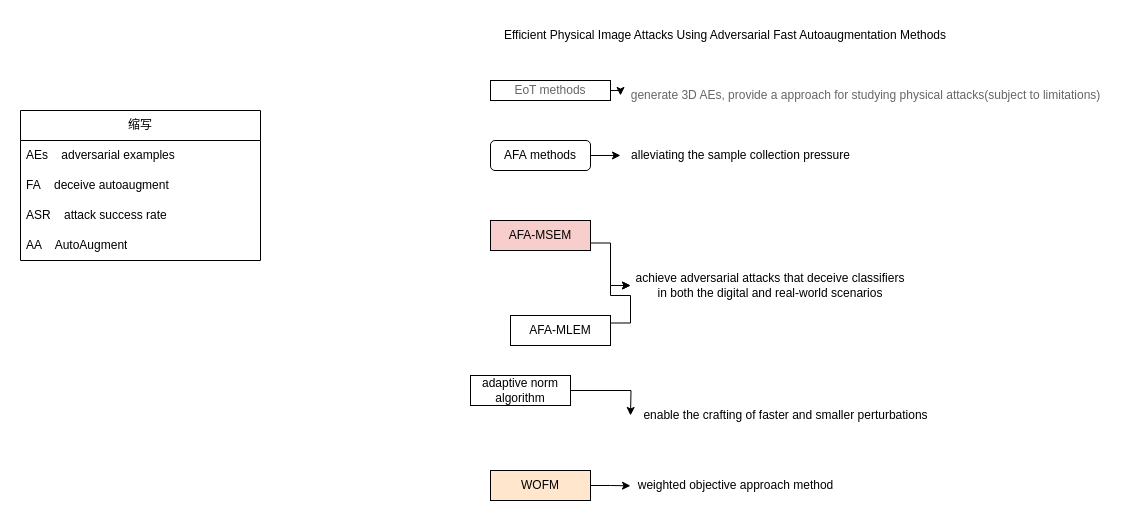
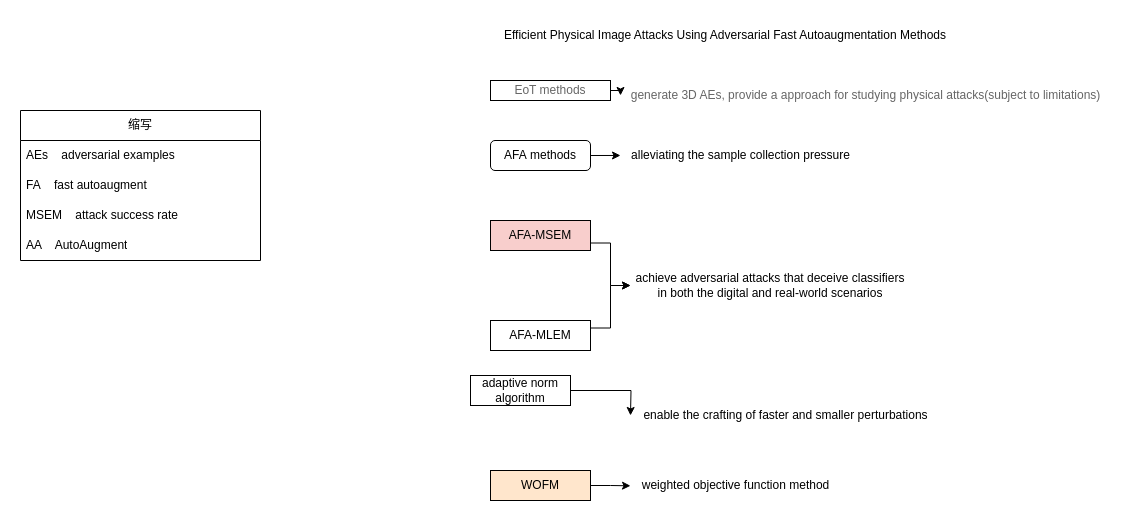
- <mxCell id="19" value="FA&amp;nbsp; &amp;nbsp; deceive autoaugment" style="text;strokeColor=none;fillColor=none;align=left;verticalAlign=middle;spacingLeft=4;spacingRight=4;overflow=hidden;points=[[0,0.5],[1,0.5]];portConstraint=eastwest;rotatable=0;whiteSpace=wrap;html=1;" parent="17" vertex="1"><mxGeometry y="60" width="240" height="30" as="geometry" /></mxCell>
+ <mxCell id="19" value="FA&amp;nbsp; &amp;nbsp; fast autoaugment" style="text;strokeColor=none;fillColor=none;align=left;verticalAlign=middle;spacingLeft=4;spacingRight=4;overflow=hidden;points=[[0,0.5],[1,0.5]];portConstraint=eastwest;rotatable=0;whiteSpace=wrap;html=1;" parent="17" vertex="1"><mxGeometry y="60" width="240" height="30" as="geometry" /></mxCell>
- <mxCell id="20" value="ASR&amp;nbsp; &amp;nbsp; attack success rate" style="text;strokeColor=none;fillColor=none;align=left;verticalAlign=middle;spacingLeft=4;spacingRight=4;overflow=hidden;points=[[0,0.5],[1,0.5]];portConstraint=eastwest;rotatable=0;whiteSpace=wrap;html=1;" parent="17" vertex="1"><mxGeometry y="90" width="240" height="30" as="geometry" /></mxCell>
+ <mxCell id="20" value="MSEM&amp;nbsp; &amp;nbsp; attack success rate" style="text;strokeColor=none;fillColor=none;align=left;verticalAlign=middle;spacingLeft=4;spacingRight=4;overflow=hidden;points=[[0,0.5],[1,0.5]];portConstraint=eastwest;rotatable=0;whiteSpace=wrap;html=1;" parent="17" vertex="1"><mxGeometry y="90" width="240" height="30" as="geometry" /></mxCell>
- <mxCell id="12" value="AFA-MLEM" style="rounded=0;whiteSpace=wrap;html=1;" parent="1" vertex="1"><mxGeometry x="510" y="315" width="100" height="30" as="geometry" /></mxCell>
+ <mxCell id="12" value="AFA-MLEM" style="rounded=0;whiteSpace=wrap;html=1;" parent="1" vertex="1"><mxGeometry y="320" width="100" height="30" as="geometry" x="490" /></mxCell>
- <mxCell id="24" value="&lt;div&gt;weighted ob&lt;span style=&quot;background-color: initial;&quot;&gt;ject&lt;/span&gt;&lt;span style=&quot;background-color: initial;&quot;&gt;ive approach method&lt;/span&gt;&lt;/div&gt;" style="text;html=1;align=center;verticalAlign=middle;resizable=0;points=[];autosize=1;strokeColor=none;fillColor=none;" parent="1" vertex="1"><mxGeometry x="630" y="470" width="210" height="30" as="geometry" /></mxCell>
+ <mxCell id="24" value="&lt;div&gt;weighted ob&lt;span style=&quot;background-color: initial;&quot;&gt;ject&lt;/span&gt;&lt;span style=&quot;background-color: initial;&quot;&gt;ive function method&lt;/span&gt;&lt;/div&gt;" style="text;html=1;align=center;verticalAlign=middle;resizable=0;points=[];autosize=1;strokeColor=none;fillColor=none;" parent="1" vertex="1"><mxGeometry x="630" y="470" width="210" height="30" as="geometry" /></mxCell>
